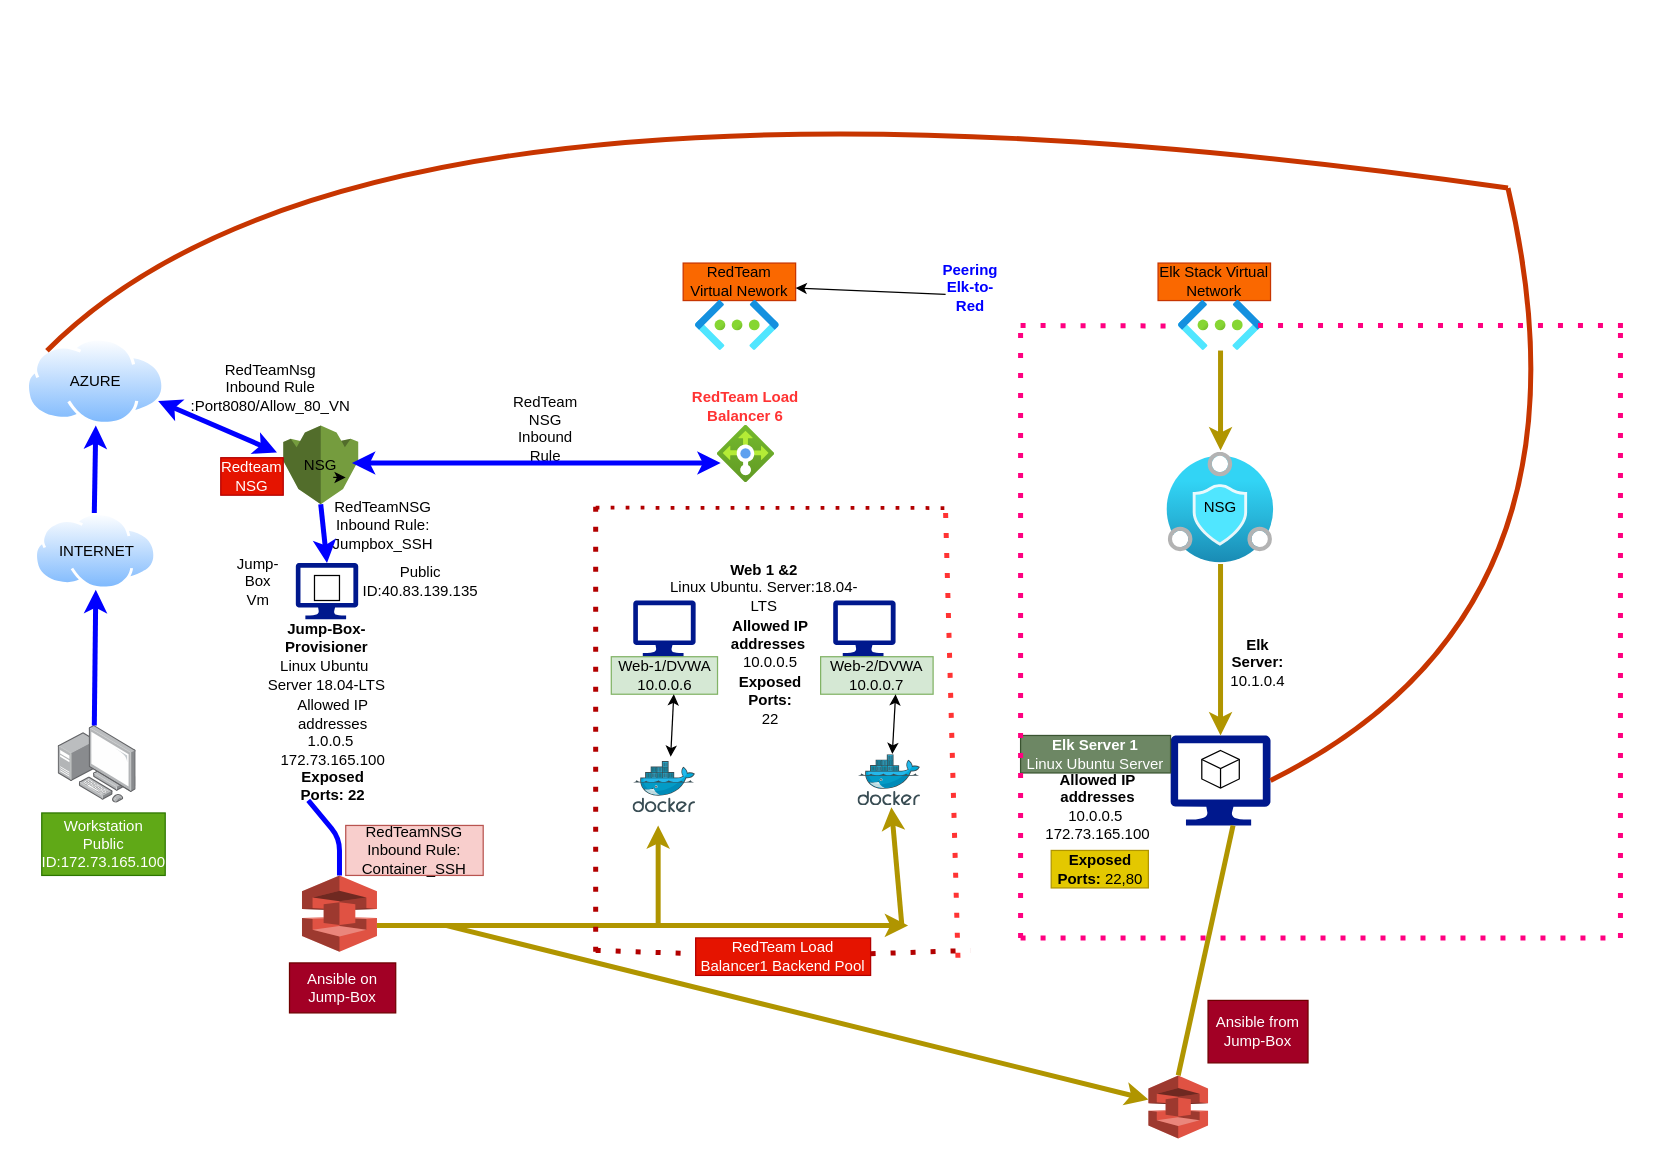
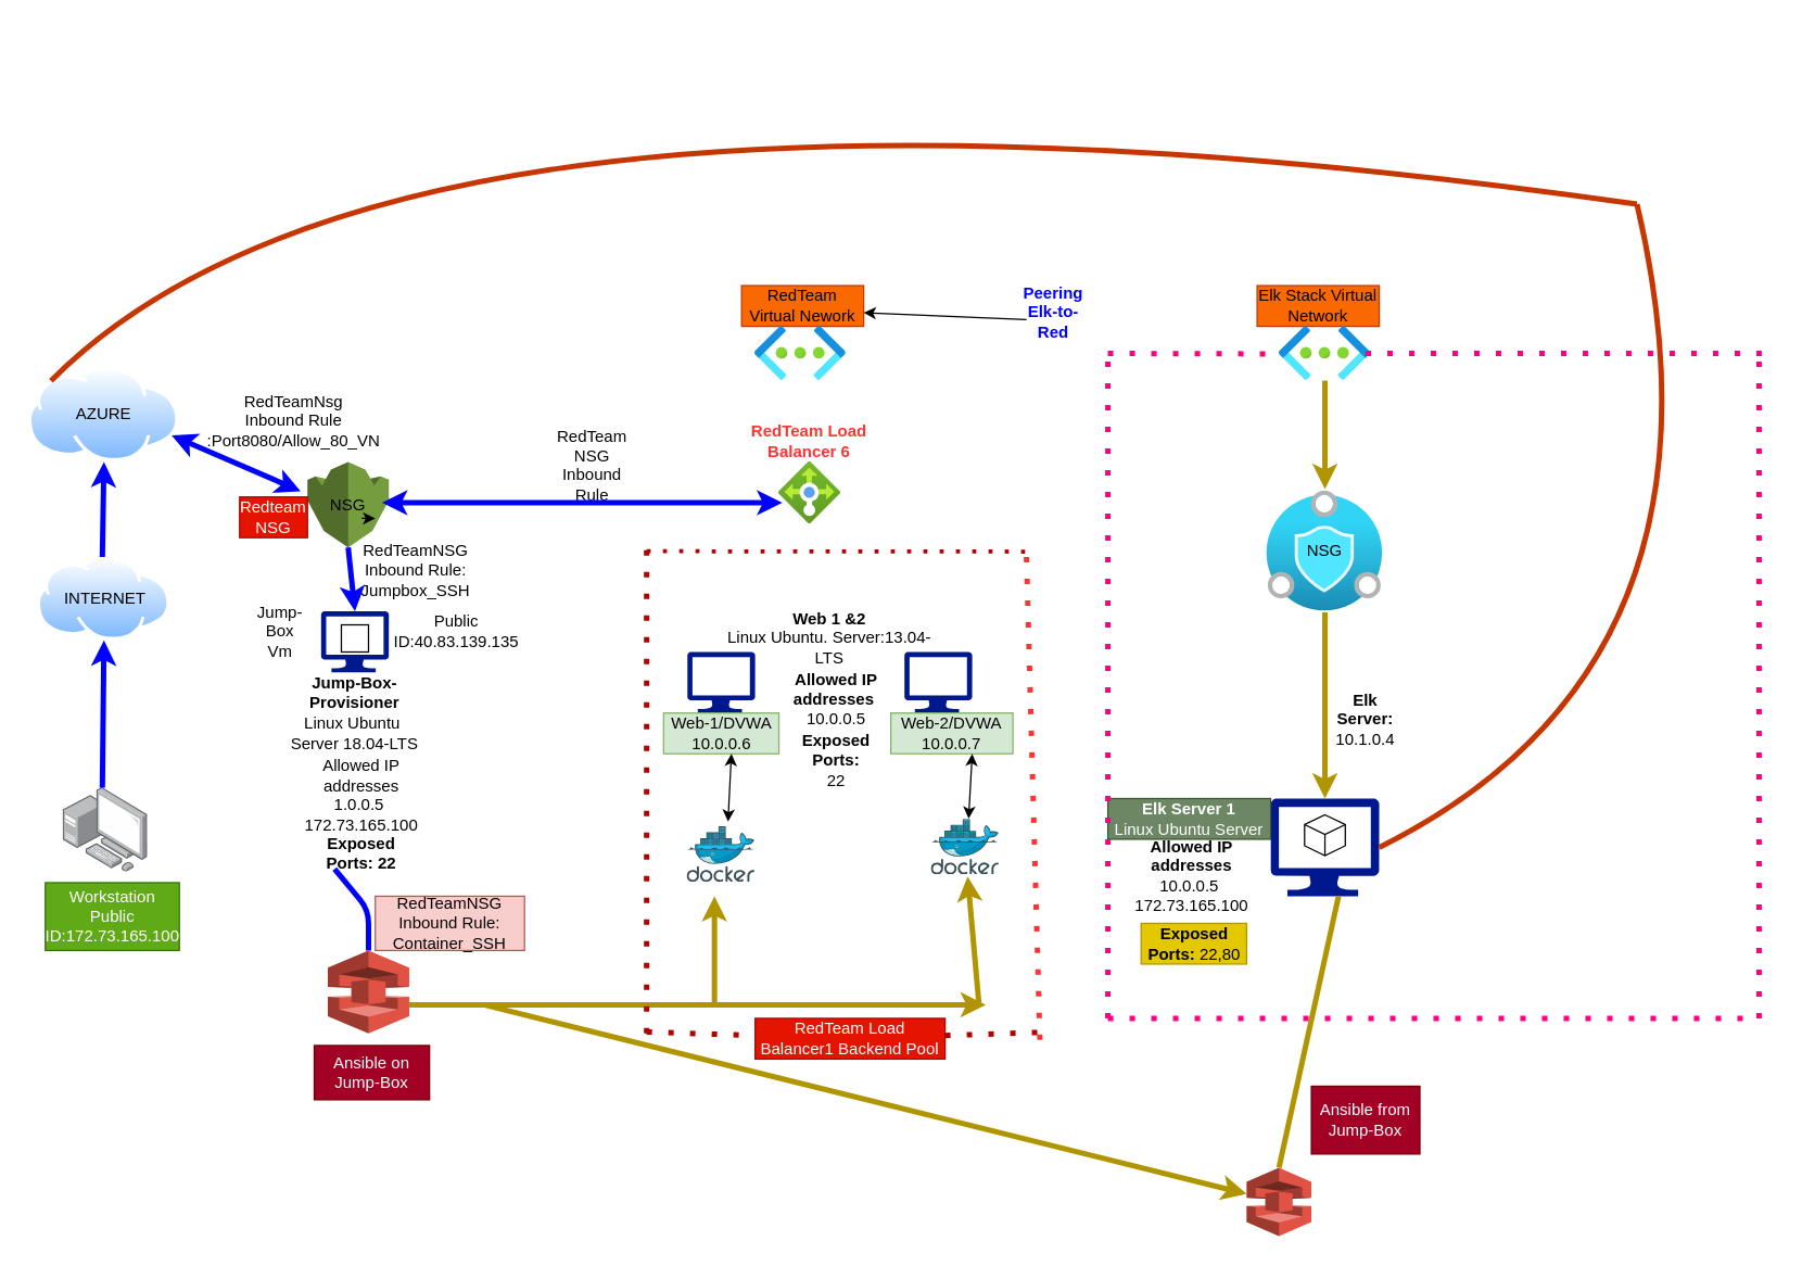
- <mxCell id="27" value="&lt;b&gt;Web 1 &amp;amp;2&lt;/b&gt;&lt;br&gt;Linux Ubuntu. Server:18.04-LTS" style="text;html=1;strokeColor=none;fillColor=none;align=center;verticalAlign=middle;whiteSpace=wrap;rounded=0;" parent="1" vertex="1"><mxGeometry x="526" y="460" width="170" height="20" as="geometry" /></mxCell>
+ <mxCell id="27" value="&lt;b&gt;Web 1 &amp;amp;2&lt;/b&gt;&lt;br&gt;Linux Ubuntu. Server:13.04-LTS" style="text;html=1;strokeColor=none;fillColor=none;align=center;verticalAlign=middle;whiteSpace=wrap;rounded=0;" parent="1" vertex="1"><mxGeometry x="526" y="460" width="170" height="20" as="geometry" /></mxCell>
